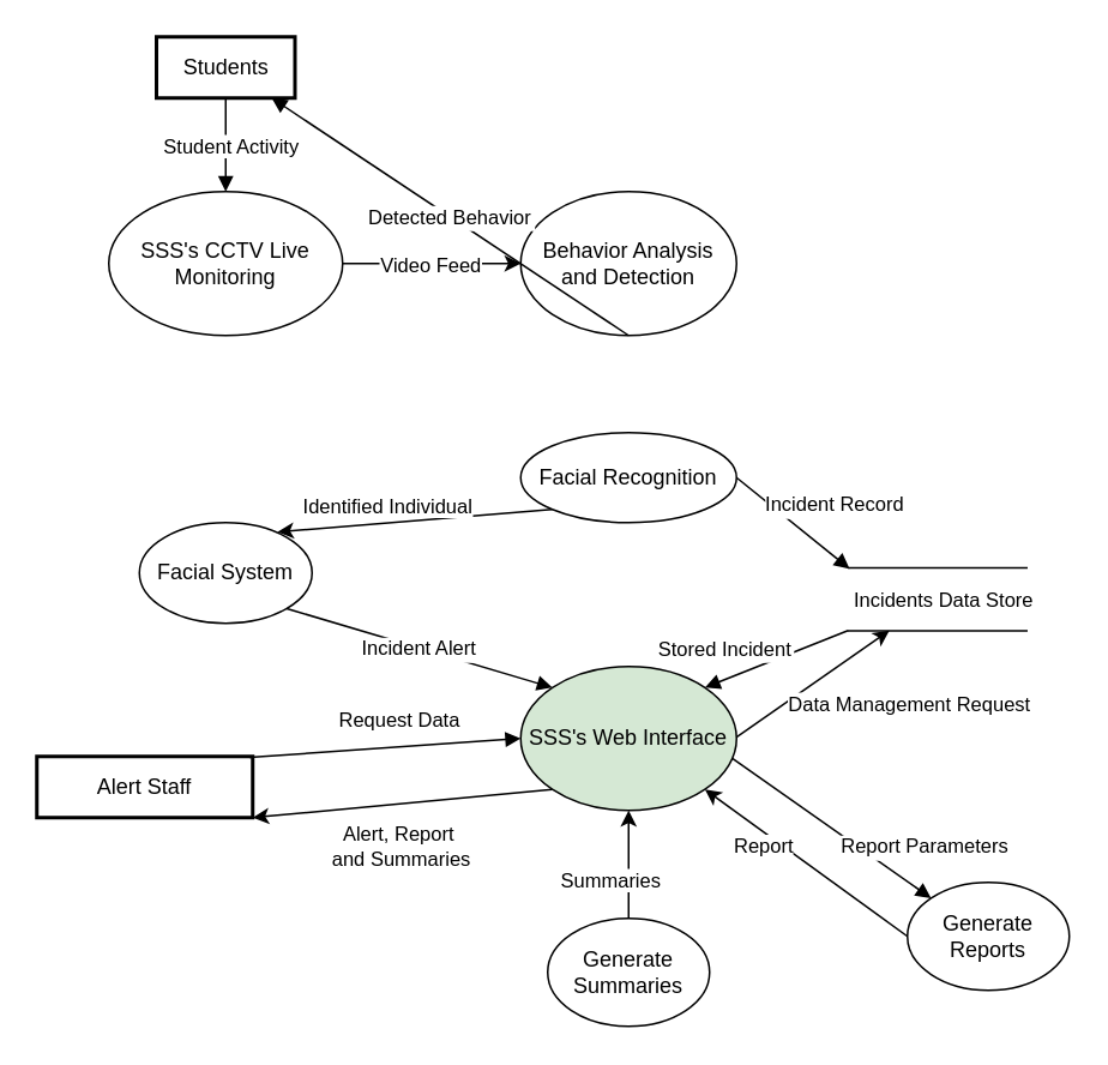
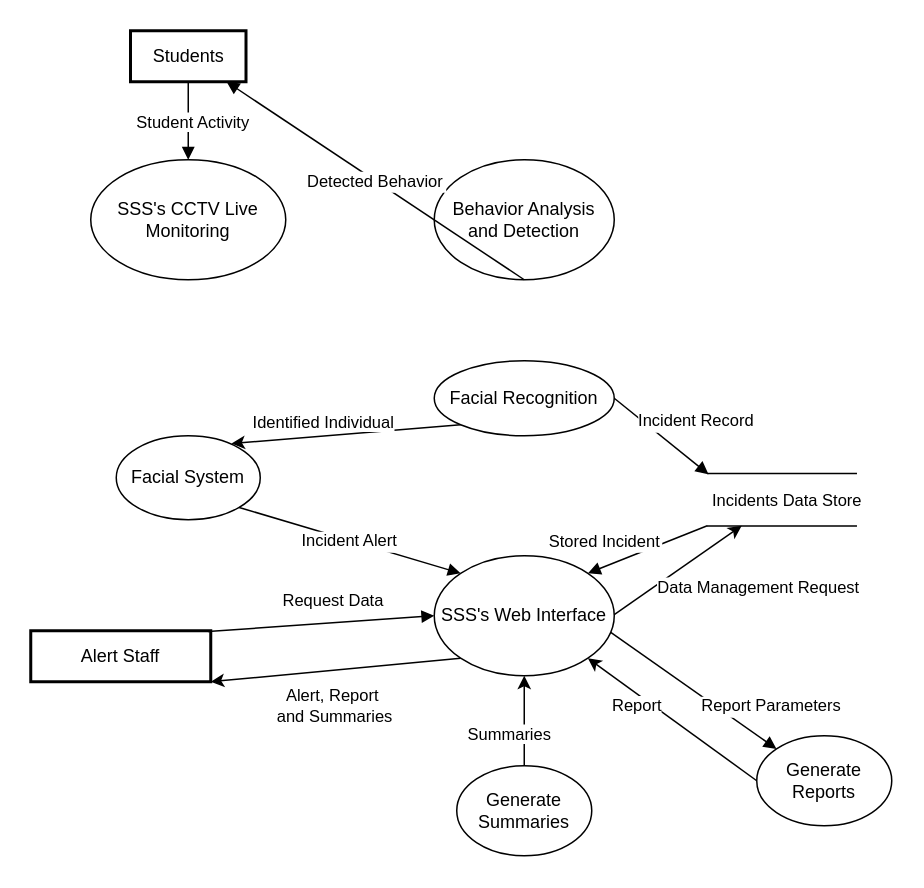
- <mxCell id="19" style="edgeStyle=orthogonalEdgeStyle;rounded=0;orthogonalLoop=1;jettySize=auto;html=1;exitX=1;exitY=0.5;exitDx=0;exitDy=0;entryX=0;entryY=0.5;entryDx=0;entryDy=0;" parent="1" source="21" target="4" edge="1"><mxGeometry relative="1" as="geometry" /></mxCell>
- <mxCell id="20" value="Video Feed" style="edgeLabel;html=1;align=center;verticalAlign=middle;resizable=0;points=[];" parent="19" vertex="1" connectable="0"><mxGeometry x="-0.263" y="-2" relative="1" as="geometry"><mxPoint x="12" y="-2" as="offset" /></mxGeometry></mxCell>
- <mxCell id="26" value="SSS's Web Interface" style="ellipse;whiteSpace=wrap;html=1;fillColor=#d5e8d4;" parent="1" vertex="1"><mxGeometry x="289" y="370" width="120" height="80" as="geometry" /></mxCell>
+ <mxCell id="26" value="SSS's Web Interface" style="ellipse;whiteSpace=wrap;html=1;" parent="1" vertex="1"><mxGeometry x="289" y="370" width="120" height="80" as="geometry" /></mxCell>
